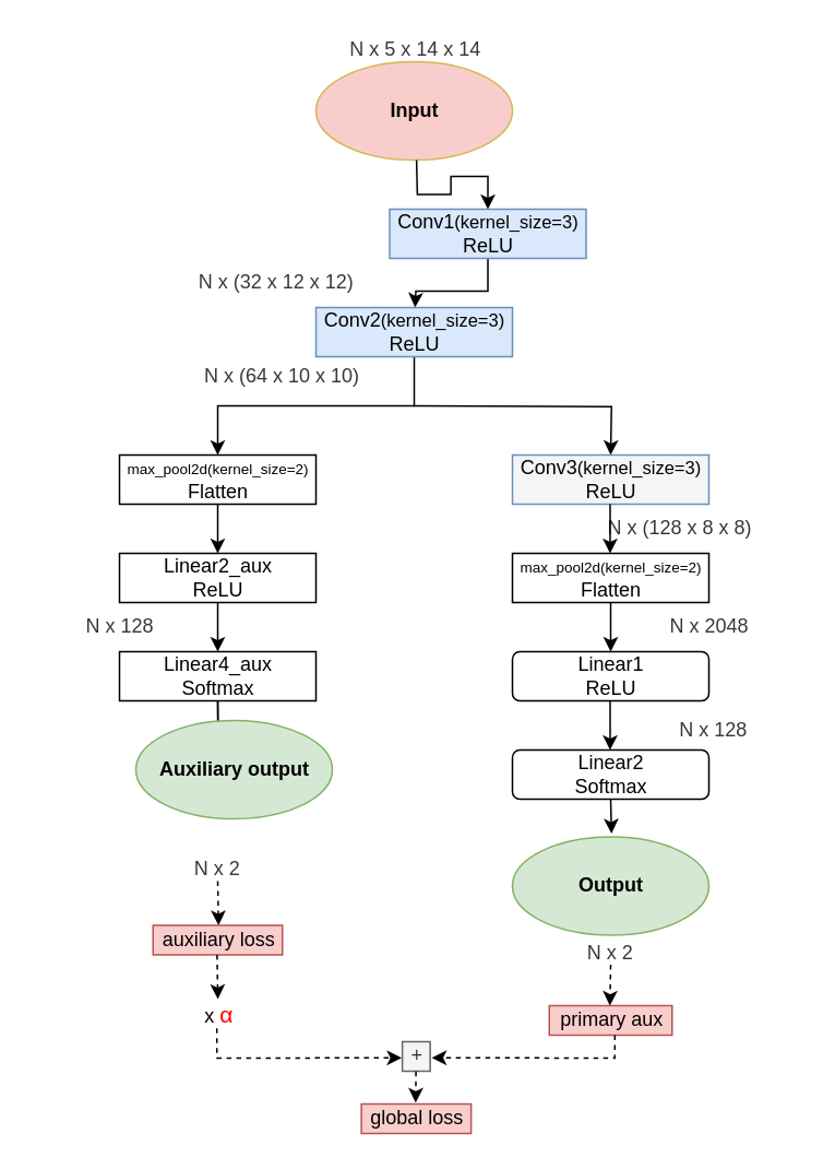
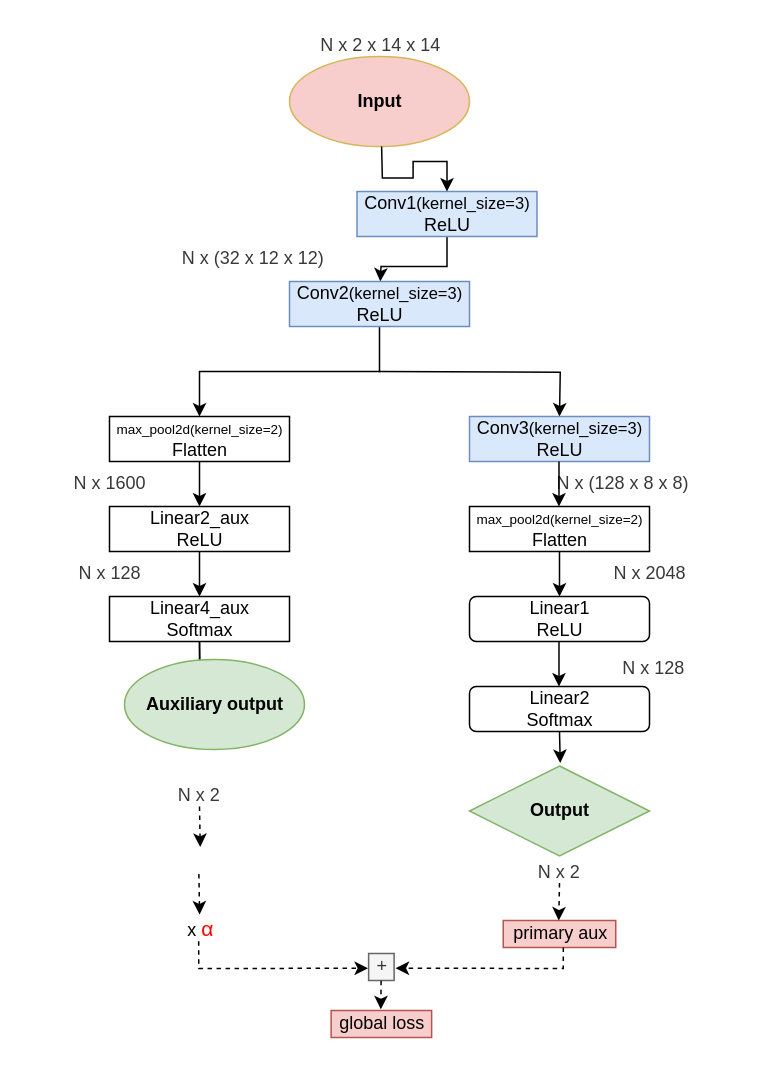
- <mxCell id="33" value="&lt;span&gt;N x 5 x 14 x 14&lt;/span&gt;" style="text;html=1;align=center;verticalAlign=middle;resizable=0;points=[];autosize=1;direction=east;fontColor=#383838;" parent="2" vertex="1"><mxGeometry x="182.5" y="-2" width="100" height="20" as="geometry" /></mxCell>
+ <mxCell id="33" value="&lt;span&gt;N x 2 x 14 x 14&lt;/span&gt;" style="text;html=1;align=center;verticalAlign=middle;resizable=0;points=[];autosize=1;direction=east;fontColor=#383838;" parent="2" vertex="1"><mxGeometry x="182.5" y="-2" width="100" height="20" as="geometry" /></mxCell>
- <mxCell id="16" value="N x (64 x 10 x 10)" style="text;html=1;strokeColor=none;fillColor=none;align=center;verticalAlign=middle;whiteSpace=wrap;rounded=0;direction=east;fontColor=#383838;" parent="2" vertex="1"><mxGeometry x="102" y="199" width="100" height="15" as="geometry" /></mxCell>
- <mxCell id="15" value="Conv3&lt;span style=&quot;font-size: 11px&quot;&gt;(kernel_size=3)&lt;/span&gt;&lt;br&gt;ReLU" style="rounded=0;whiteSpace=wrap;html=1;direction=east;fillColor=#f5f5f5;strokeColor=#6c8ebf;" parent="2" vertex="1"><mxGeometry x="292.5" y="255" width="120" height="30" as="geometry" /></mxCell>
+ <mxCell id="15" value="Conv3&lt;span style=&quot;font-size: 11px&quot;&gt;(kernel_size=3)&lt;/span&gt;&lt;br&gt;ReLU" style="rounded=0;whiteSpace=wrap;html=1;direction=east;fillColor=#dae8fc;strokeColor=#6c8ebf;" parent="2" vertex="1"><mxGeometry x="292.5" y="255" width="120" height="30" as="geometry" /></mxCell>
+ <mxCell id="12" value="N x 1600" style="text;html=1;strokeColor=none;fillColor=none;align=center;verticalAlign=middle;whiteSpace=wrap;rounded=0;direction=east;fontColor=#383838;" parent="2" vertex="1"><mxGeometry x="2.5" y="292.5" width="100" height="15" as="geometry" /></mxCell>
- <mxCell id="31" value="Output" style="ellipse;whiteSpace=wrap;html=1;direction=east;fillColor=#d5e8d4;strokeColor=#82b366;fontStyle=1" parent="2" vertex="1"><mxGeometry x="292.5" y="488" width="120" height="60" as="geometry" /></mxCell>
+ <mxCell id="31" value="Output" style="rhombus;whiteSpace=wrap;html=1;direction=east;fillColor=#d5e8d4;strokeColor=#82b366;fontStyle=1;" parent="2" vertex="1"><mxGeometry x="292.5" y="488" width="120" height="60" as="geometry" /></mxCell>
- <mxCell id="40" value="auxiliary loss" style="text;html=1;align=center;verticalAlign=middle;resizable=0;points=[];autosize=1;fillColor=#f8cecc;strokeColor=#b85450;" vertex="1" parent="2"><mxGeometry x="73" y="542" width="79" height="18" as="geometry" /></mxCell>
